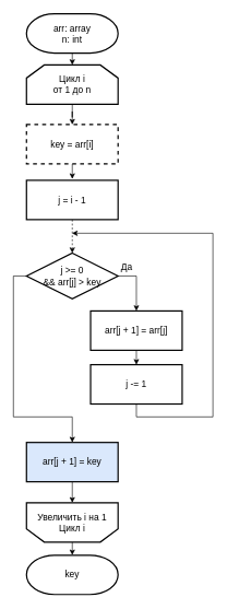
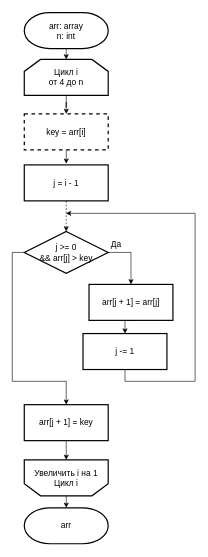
- <mxCell id="5" value="&lt;font style=&quot;font-size: 14px&quot;&gt;Цикл i&lt;br&gt;от 1 до n&lt;/font&gt;" style="strokeWidth=2;html=1;shape=stencil(rZVNb4MwDIZ/Ta5VIFpXjlPWnapeetg5pe6ICgkKWbv9+6W4aHwMxrxKHPBreB9sbIUJWWWqBBZzowpg4pnF8cbaMggbXWgfwnCbYWLJMbxgmKwwVFUJqUftrJxW+xwwU3lnT3DRB39z0CYDh65izfhTeOZ6CZlaY4KJtqbqZFr5YKa0Ce/yDzTjiwfEfN5ijMpAKMCD66jf5W1RYPELmRTNI+0IpG5FDfc30uvfSRGNtKZ0r8+KZsK2hLr4gsc9XLKayduReAm1OlIvm60jVDfCEzIoYwso5F6lpzdn383hx68s1XW5B4kmXdgztIau16upBjQOuTYth8d/O/QaeAeLJcGC39mBUgblb6S5rWBiaIM+mIhaHRkjIY/WwcR8HXWe4zkyNroDg1rFc60WvgA=);whiteSpace=wrap;" vertex="1" parent="1"><mxGeometry x="40" y="98" width="140" height="60" as="geometry" /></mxCell>
+ <mxCell id="5" value="&lt;font style=&quot;font-size: 14px&quot;&gt;Цикл i&lt;br&gt;от 4 до n&lt;/font&gt;" style="strokeWidth=2;html=1;shape=stencil(rZVNb4MwDIZ/Ta5VIFpXjlPWnapeetg5pe6ICgkKWbv9+6W4aHwMxrxKHPBreB9sbIUJWWWqBBZzowpg4pnF8cbaMggbXWgfwnCbYWLJMbxgmKwwVFUJqUftrJxW+xwwU3lnT3DRB39z0CYDh65izfhTeOZ6CZlaY4KJtqbqZFr5YKa0Ce/yDzTjiwfEfN5ijMpAKMCD66jf5W1RYPELmRTNI+0IpG5FDfc30uvfSRGNtKZ0r8+KZsK2hLr4gsc9XLKayduReAm1OlIvm60jVDfCEzIoYwso5F6lpzdn383hx68s1XW5B4kmXdgztIau16upBjQOuTYth8d/O/QaeAeLJcGC39mBUgblb6S5rWBiaIM+mIhaHRkjIY/WwcR8HXWe4zkyNroDg1rFc60WvgA=);whiteSpace=wrap;" vertex="1" parent="1"><mxGeometry x="40" y="98" width="140" height="60" as="geometry" /></mxCell>
- <mxCell id="9" value="&lt;font style=&quot;font-size: 14px&quot;&gt;arr[j + 1] = arr[j]&lt;/font&gt;" style="whiteSpace=wrap;html=1;strokeWidth=2;" vertex="1" parent="1"><mxGeometry x="138" y="473.35" width="140" height="60" as="geometry" /></mxCell>
+ <mxCell id="9" value="&lt;font style=&quot;font-size: 14px&quot;&gt;arr[j + 1] = arr[j]&lt;/font&gt;" style="whiteSpace=wrap;html=1;strokeWidth=2;" vertex="1" parent="1"><mxGeometry x="148" y="473.35" width="140" height="60" as="geometry" /></mxCell>
- <mxCell id="22" value="&lt;font style=&quot;font-size: 14px&quot;&gt;arr[j + 1] = key&lt;/font&gt;" style="whiteSpace=wrap;html=1;strokeWidth=2;fillColor=#dae8fc;" vertex="1" parent="1"><mxGeometry x="40" y="674" width="140" height="60" as="geometry" /></mxCell>
+ <mxCell id="22" value="&lt;font style=&quot;font-size: 14px&quot;&gt;arr[j + 1] = key&lt;/font&gt;" style="whiteSpace=wrap;html=1;strokeWidth=2;" vertex="1" parent="1"><mxGeometry x="40" y="674" width="140" height="60" as="geometry" /></mxCell>
- <mxCell id="10" value="&lt;font style=&quot;font-size: 14px&quot;&gt;key&lt;/font&gt;" style="strokeWidth=2;html=1;shape=mxgraph.flowchart.terminator;whiteSpace=wrap;" vertex="1" parent="1"><mxGeometry x="40" y="846" width="140" height="60" as="geometry" /></mxCell>
+ <mxCell id="10" value="&lt;font style=&quot;font-size: 14px&quot;&gt;arr&lt;/font&gt;" style="strokeWidth=2;html=1;shape=mxgraph.flowchart.terminator;whiteSpace=wrap;" vertex="1" parent="1"><mxGeometry x="40" y="846" width="140" height="60" as="geometry" /></mxCell>
